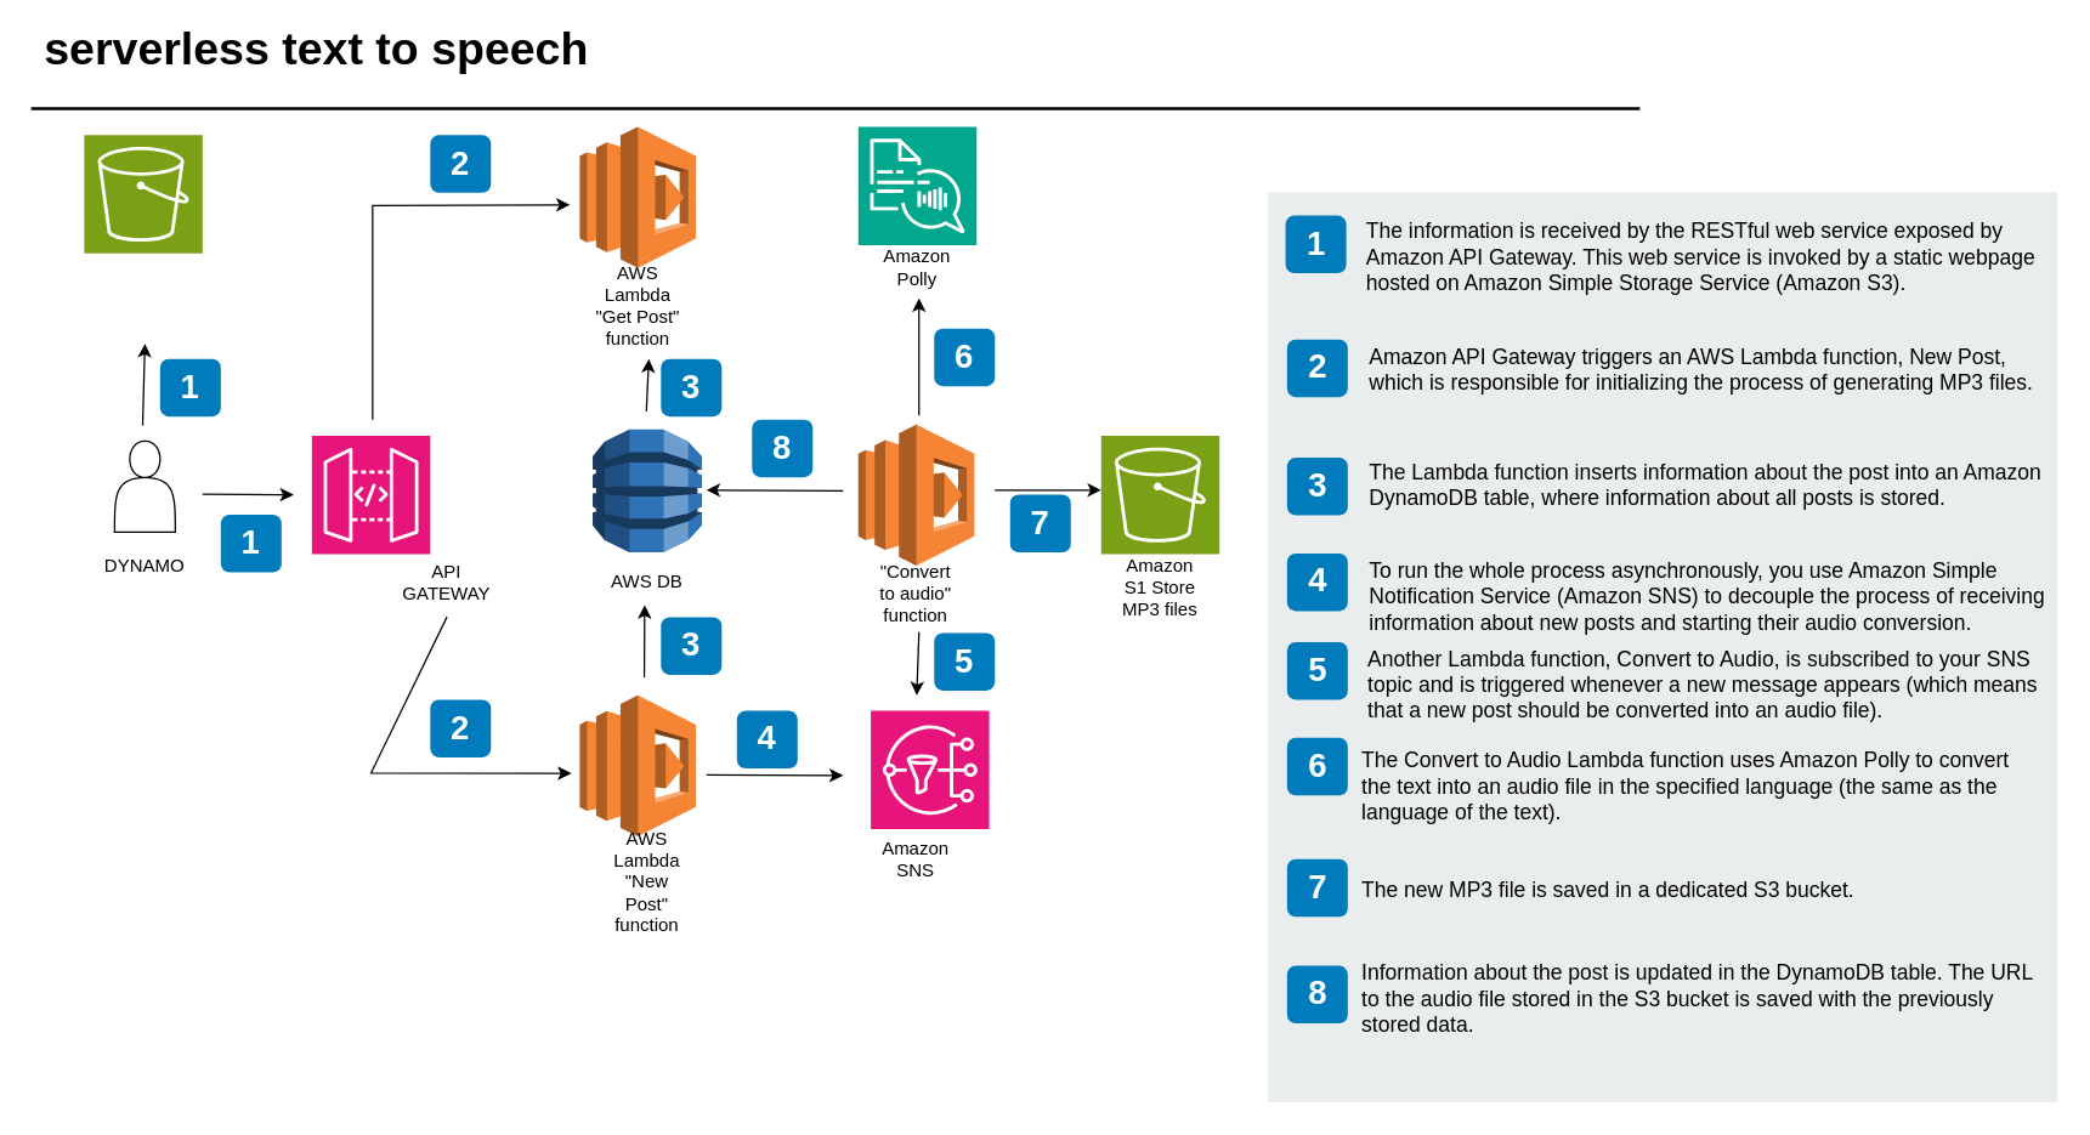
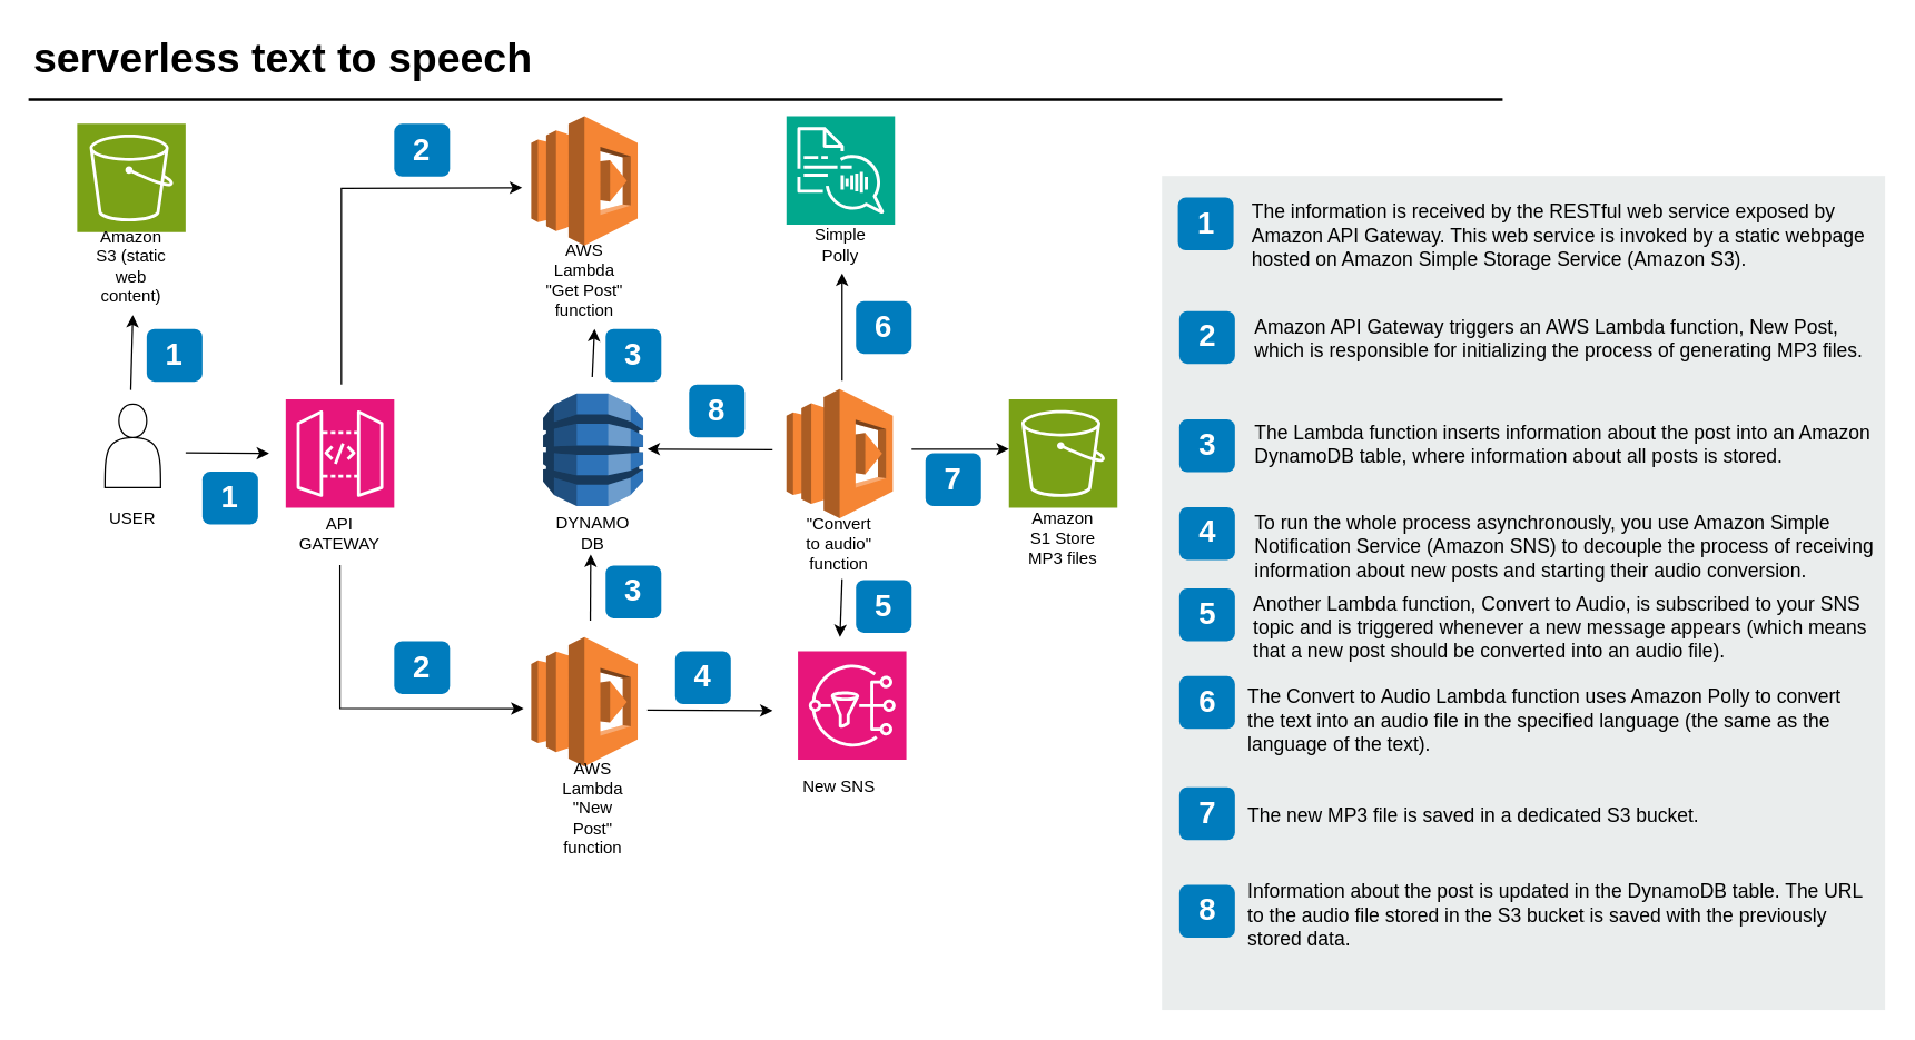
- <mxCell id="2" value="serverless text to speech&amp;nbsp;" style="text;html=1;resizable=0;points=[];autosize=1;align=left;verticalAlign=top;spacingTop=-4;fontSize=30;fontStyle=1" parent="1" vertex="1"><mxGeometry x="26.5" y="10.5" width="360" height="40" as="geometry" /></mxCell>
+ <mxCell id="2" value="serverless text to speech&amp;nbsp;" style="text;html=1;resizable=0;points=[];autosize=1;align=left;verticalAlign=top;spacingTop=-4;fontSize=30;fontStyle=1" parent="1" vertex="1"><mxGeometry x="21.5" y="20.5" width="360" height="40" as="geometry" /></mxCell>
- <mxCell id="58" value="Amazon Polly" style="text;html=1;align=center;verticalAlign=middle;whiteSpace=wrap;rounded=0;" vertex="1" parent="1"><mxGeometry x="574" y="161" width="60" height="30" as="geometry" /></mxCell>
+ <mxCell id="58" value="Simple Polly" style="text;html=1;align=center;verticalAlign=middle;whiteSpace=wrap;rounded=0;" vertex="1" parent="1"><mxGeometry x="574" y="161" width="60" height="30" as="geometry" /></mxCell>
+ <mxCell id="55" value="Amazon S3 (static web content)" style="text;html=1;align=center;verticalAlign=middle;whiteSpace=wrap;rounded=0;" vertex="1" parent="1"><mxGeometry x="64" y="176" width="60" height="30" as="geometry" /></mxCell>
- <mxCell id="5" value="DYNAMO&lt;div&gt;&lt;br&gt;&lt;/div&gt;" style="text;html=1;align=center;verticalAlign=middle;whiteSpace=wrap;rounded=0;" parent="1" vertex="1"><mxGeometry x="65" y="364.75" width="60" height="30" as="geometry" /></mxCell>
+ <mxCell id="5" value="USER&lt;div&gt;&lt;br&gt;&lt;/div&gt;" style="text;html=1;align=center;verticalAlign=middle;whiteSpace=wrap;rounded=0;" parent="1" vertex="1"><mxGeometry x="65" y="364.75" width="60" height="30" as="geometry" /></mxCell>
- <mxCell id="11" value="AWS DB" style="text;html=1;align=center;verticalAlign=middle;whiteSpace=wrap;rounded=0;" parent="1" vertex="1"><mxGeometry x="396" y="368.25" width="60" height="30" as="geometry" /></mxCell>
+ <mxCell id="11" value="DYNAMO DB" style="text;html=1;align=center;verticalAlign=middle;whiteSpace=wrap;rounded=0;" parent="1" vertex="1"><mxGeometry x="396" y="368.25" width="60" height="30" as="geometry" /></mxCell>
- <mxCell id="7" value="API GATEWAY&lt;div&gt;&lt;br&gt;&lt;/div&gt;" style="text;html=1;align=center;verticalAlign=middle;whiteSpace=wrap;rounded=0;" parent="1" vertex="1"><mxGeometry x="264" y="376" width="60" height="30" as="geometry" /></mxCell>
+ <mxCell id="7" value="API GATEWAY&lt;div&gt;&lt;br&gt;&lt;/div&gt;" style="text;html=1;align=center;verticalAlign=middle;whiteSpace=wrap;rounded=0;" parent="1" vertex="1"><mxGeometry x="214" y="376" width="60" height="30" as="geometry" /></mxCell>
- <mxCell id="57" value="Amazon SNS" style="text;html=1;align=center;verticalAlign=middle;whiteSpace=wrap;rounded=0;" vertex="1" parent="1"><mxGeometry x="573.25" y="550.75" width="60" height="30" as="geometry" /></mxCell>
+ <mxCell id="57" value="New SNS" style="text;html=1;align=center;verticalAlign=middle;whiteSpace=wrap;rounded=0;" vertex="1" parent="1"><mxGeometry x="573.25" y="550.75" width="60" height="30" as="geometry" /></mxCell>
